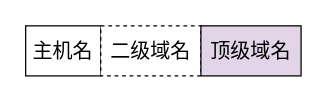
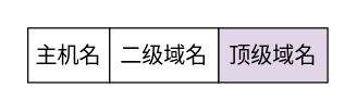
- <mxCell id="3" value="&lt;font style=&quot;font-size: 16px&quot;&gt;二级域名&lt;/font&gt;" style="rounded=0;whiteSpace=wrap;html=1;dashed=1;" vertex="1" parent="1"><mxGeometry x="80" y="20" width="80" height="40" as="geometry" /></mxCell>
+ <mxCell id="3" value="&lt;font style=&quot;font-size: 16px&quot;&gt;二级域名&lt;/font&gt;" style="rounded=0;whiteSpace=wrap;html=1;" vertex="1" parent="1"><mxGeometry x="80" y="20" width="80" height="40" as="geometry" /></mxCell>
